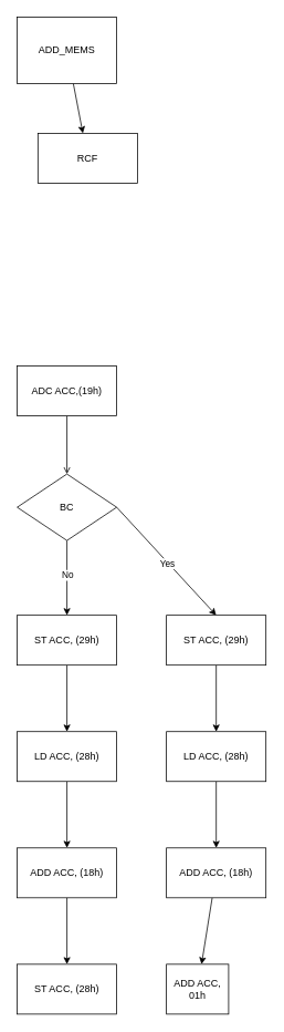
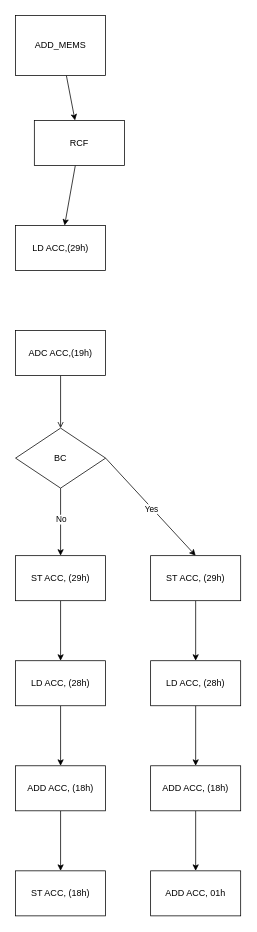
+ <mxCell id="4" value="" style="edgeStyle=none;html=1;" edge="1" parent="1" source="5" target="6"><mxGeometry relative="1" as="geometry" /></mxCell>
+ <mxCell id="6" value="&lt;div&gt;LD ACC,(29h)&lt;/div&gt;" style="rounded=0;whiteSpace=wrap;html=1;" vertex="1" parent="1"><mxGeometry x="20" y="300" width="120" height="60" as="geometry" /></mxCell>
- <mxCell id="20" value="ST ACC, (28h)" style="whiteSpace=wrap;html=1;rounded=0;" vertex="1" parent="1"><mxGeometry x="20" y="1160" width="120" height="60" as="geometry" /></mxCell>
+ <mxCell id="20" value="ST ACC, (18h)" style="whiteSpace=wrap;html=1;rounded=0;" vertex="1" parent="1"><mxGeometry x="20" y="1160" width="120" height="60" as="geometry" /></mxCell>
- <mxCell id="27" value="ADD ACC, 01h" style="whiteSpace=wrap;html=1;rounded=0;" vertex="1" parent="1"><mxGeometry x="200" y="1160" width="75" height="60" as="geometry" /></mxCell>
+ <mxCell id="27" value="ADD ACC, 01h" style="whiteSpace=wrap;html=1;rounded=0;" vertex="1" parent="1"><mxGeometry x="200" y="1160" width="120" height="60" as="geometry" /></mxCell>
